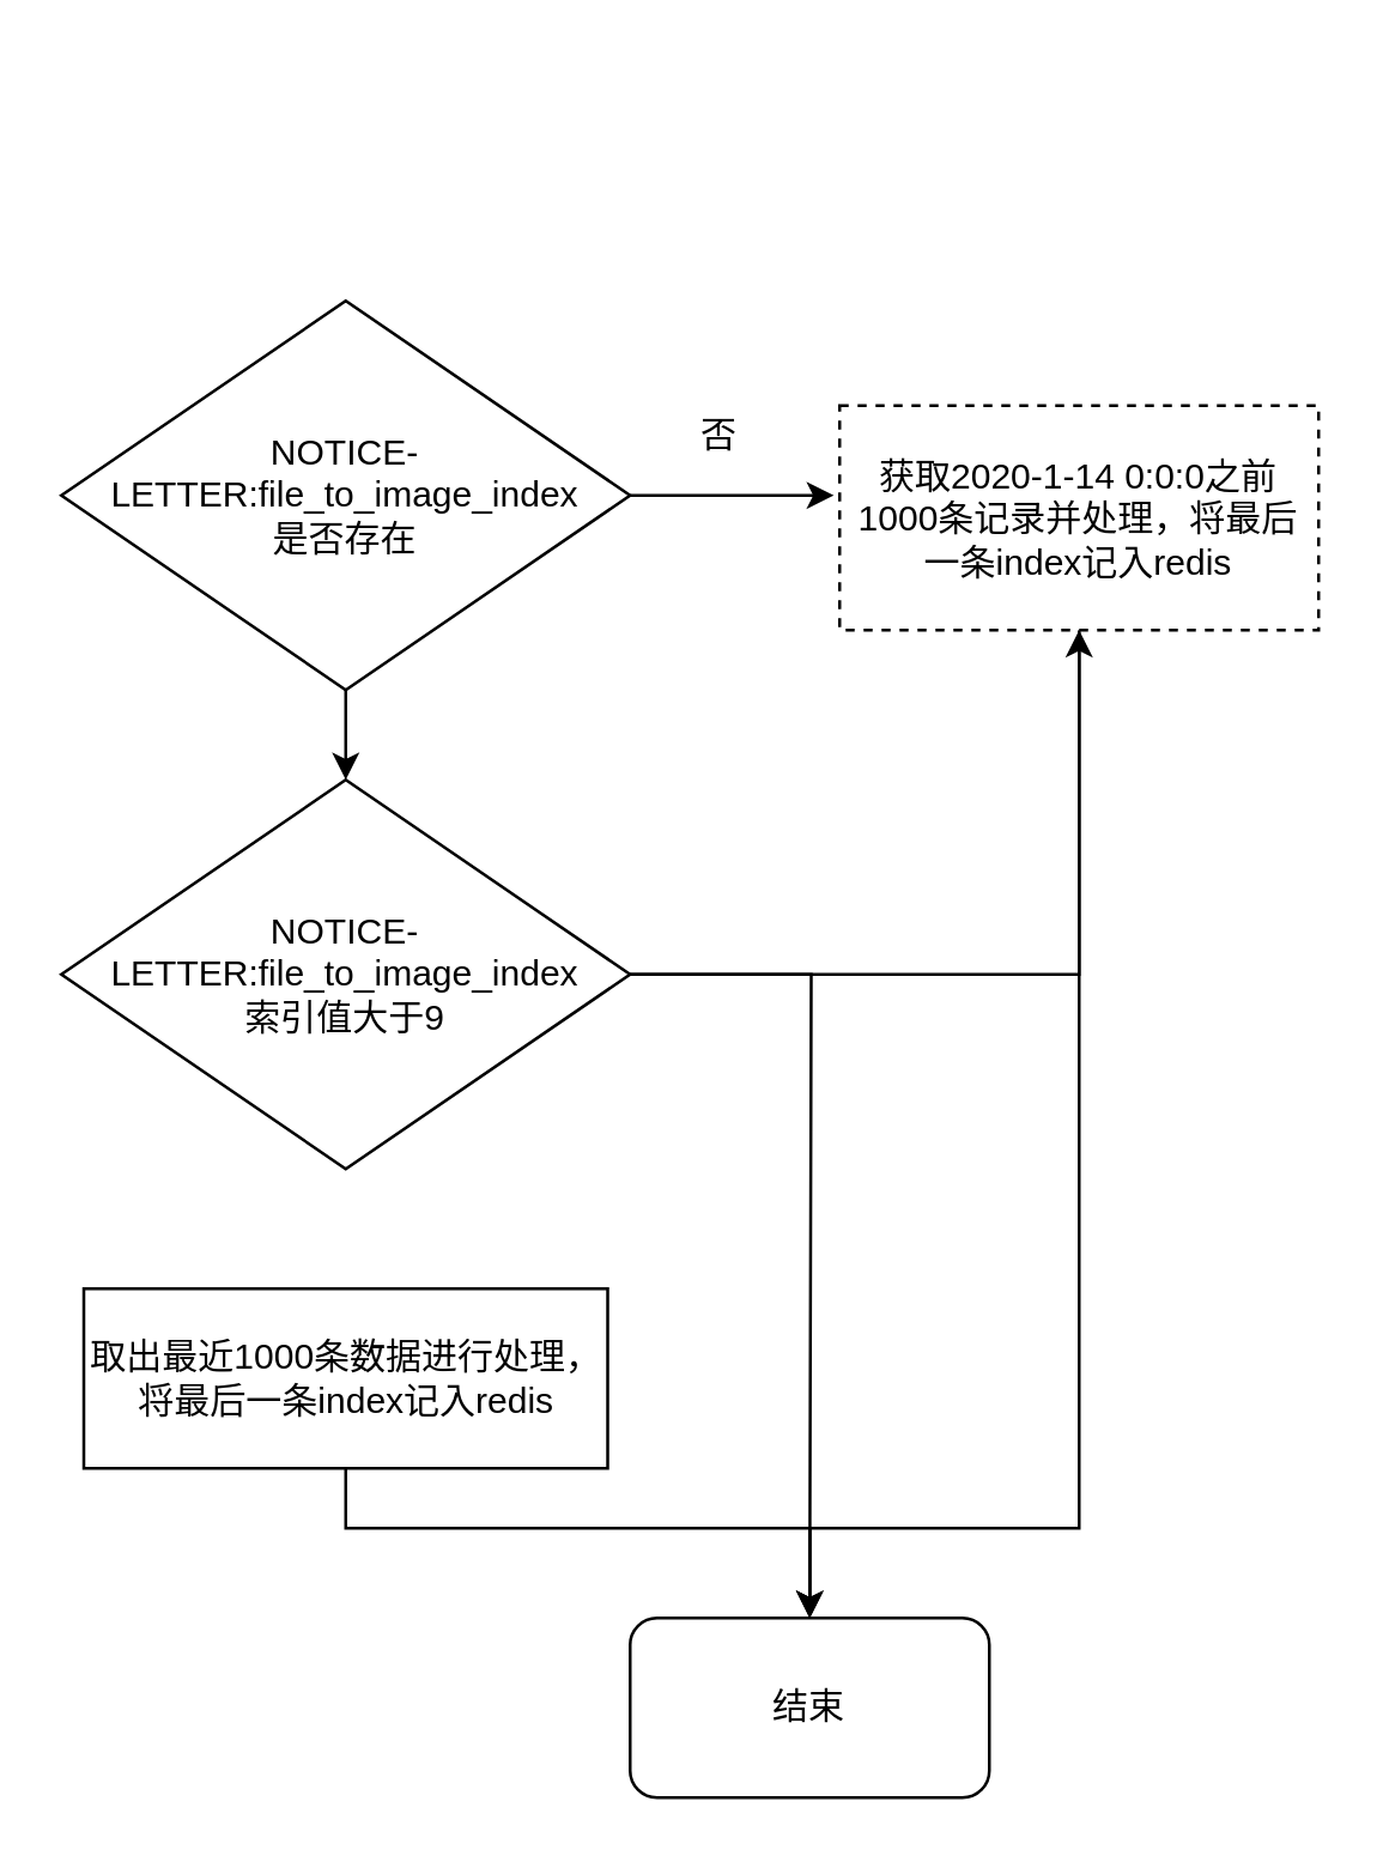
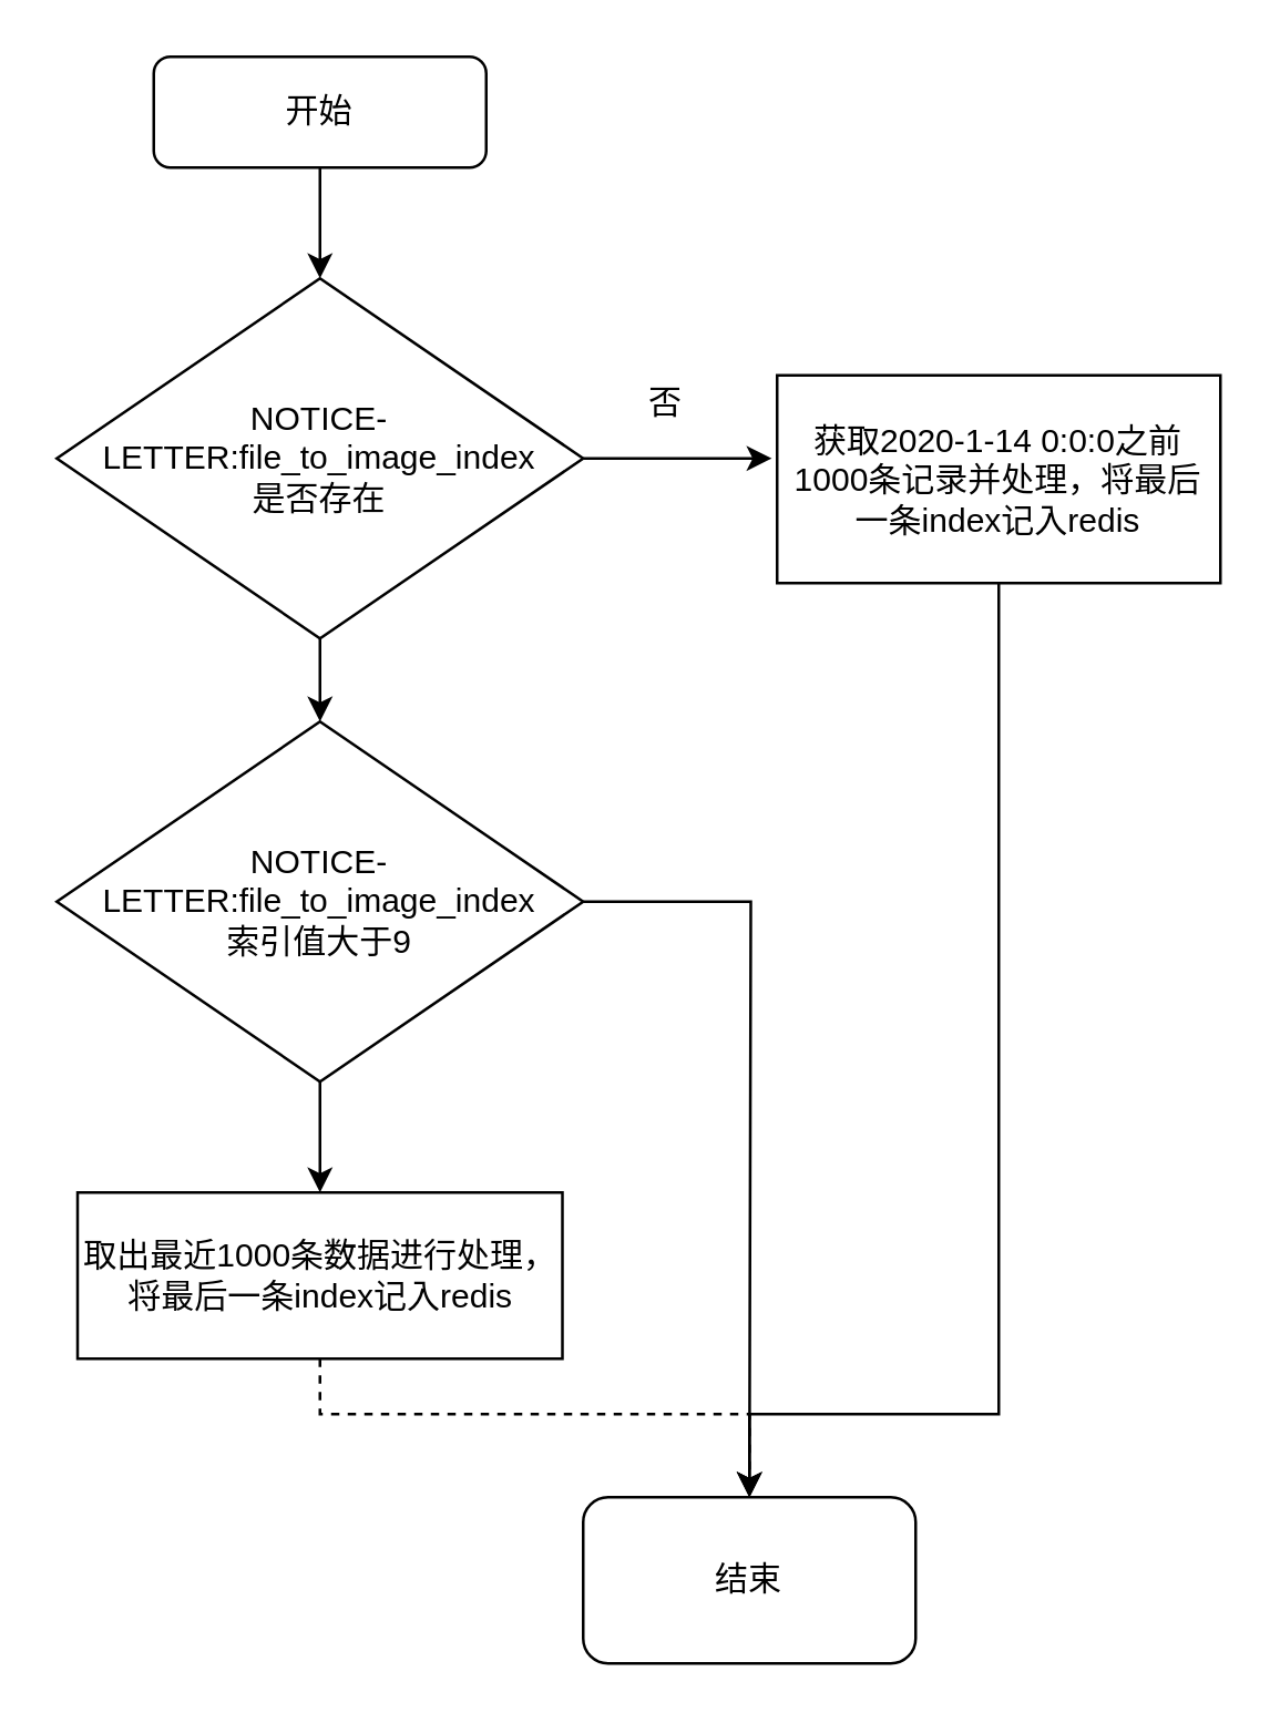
+ <mxCell id="3" value="开始" style="rounded=1;whiteSpace=wrap;html=1;" vertex="1" parent="1"><mxGeometry x="55" y="20" width="120" height="40" as="geometry" /></mxCell>
+ <mxCell id="2" style="edgeStyle=orthogonalEdgeStyle;rounded=0;orthogonalLoop=1;jettySize=auto;html=1;entryX=0.5;entryY=0;entryDx=0;entryDy=0;" edge="1" parent="1" source="3" target="6"><mxGeometry relative="1" as="geometry" /></mxCell>
- <mxCell id="8" value="获取2020-1-14 0:0:0之前1000条记录并处理，将最后一条index记入redis" style="rounded=0;whiteSpace=wrap;html=1;dashed=1;" vertex="1" parent="1"><mxGeometry x="280" y="135" width="160" height="75" as="geometry" /></mxCell>
+ <mxCell id="8" value="获取2020-1-14 0:0:0之前1000条记录并处理，将最后一条index记入redis" style="rounded=0;whiteSpace=wrap;html=1;" vertex="1" parent="1"><mxGeometry x="280" y="135" width="160" height="75" as="geometry" /></mxCell>
- <mxCell id="10" style="edgeStyle=orthogonalEdgeStyle;rounded=0;orthogonalLoop=1;jettySize=auto;html=1;" edge="1" parent="1" source="12" target="8"><mxGeometry relative="1" as="geometry" /></mxCell>
+ <mxCell id="10" style="edgeStyle=orthogonalEdgeStyle;rounded=0;orthogonalLoop=1;jettySize=auto;html=1;entryX=0.5;entryY=0;entryDx=0;entryDy=0;" edge="1" parent="1" source="12" target="14"><mxGeometry relative="1" as="geometry" /></mxCell>
- <mxCell id="13" style="edgeStyle=orthogonalEdgeStyle;rounded=0;orthogonalLoop=1;jettySize=auto;html=1;" edge="1" parent="1" source="14" target="15"><mxGeometry relative="1" as="geometry"><Array as="points"><mxPoint x="115" y="510" /><mxPoint x="270" y="510" /></Array></mxGeometry></mxCell>
+ <mxCell id="13" style="edgeStyle=orthogonalEdgeStyle;rounded=0;orthogonalLoop=1;jettySize=auto;html=1;dashed=1;" edge="1" parent="1" source="14" target="15"><mxGeometry relative="1" as="geometry"><Array as="points"><mxPoint x="115" y="510" /><mxPoint x="270" y="510" /></Array></mxGeometry></mxCell>
